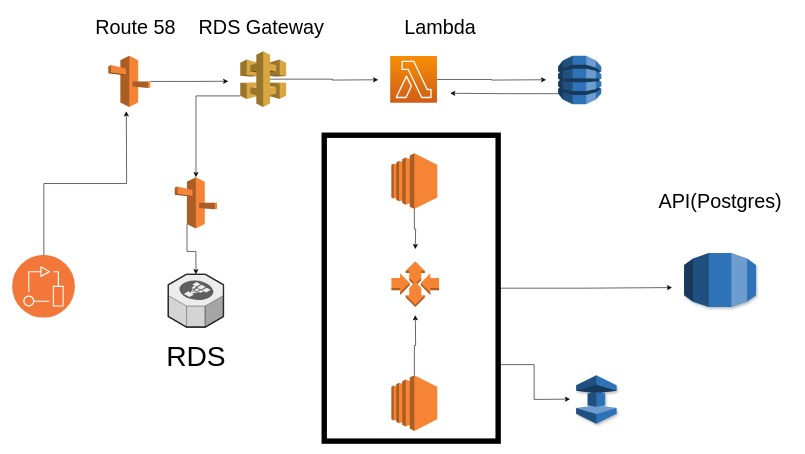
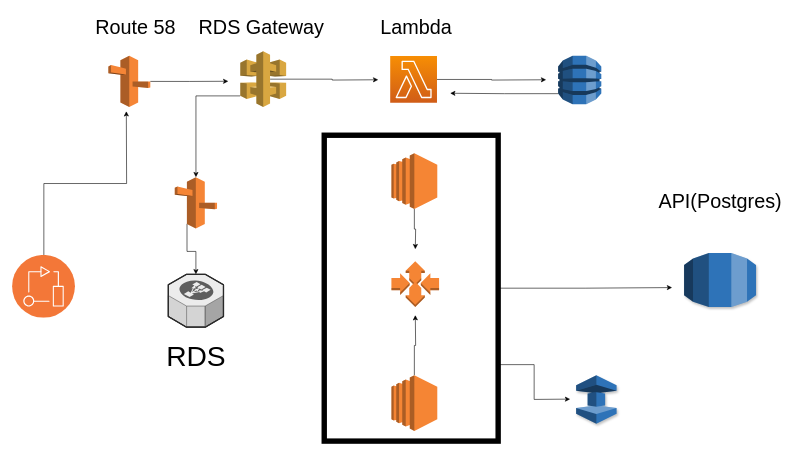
- <mxCell id="24" value="Lambda" style="text;html=1;align=center;verticalAlign=middle;resizable=0;points=[];autosize=1;strokeColor=none;fillColor=none;fontSize=33;" vertex="1" parent="1"><mxGeometry x="668.25" y="20" width="130" height="50" as="geometry" /></mxCell>
+ <mxCell id="24" value="Lambda" style="text;html=1;align=center;verticalAlign=middle;resizable=0;points=[];autosize=1;strokeColor=none;fillColor=none;fontSize=33;" vertex="1" parent="1"><mxGeometry x="628.25" y="20" width="130" height="50" as="geometry" /></mxCell>
